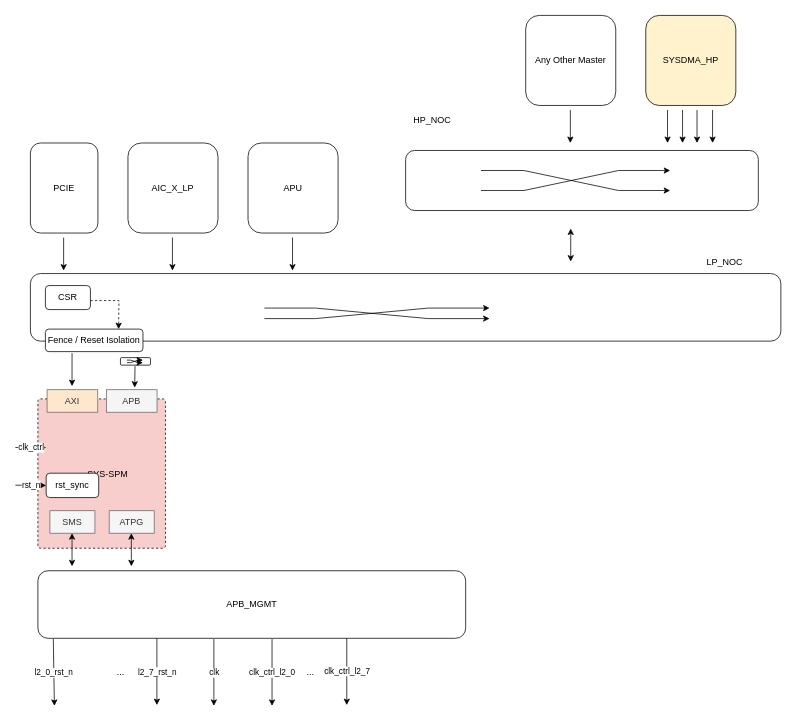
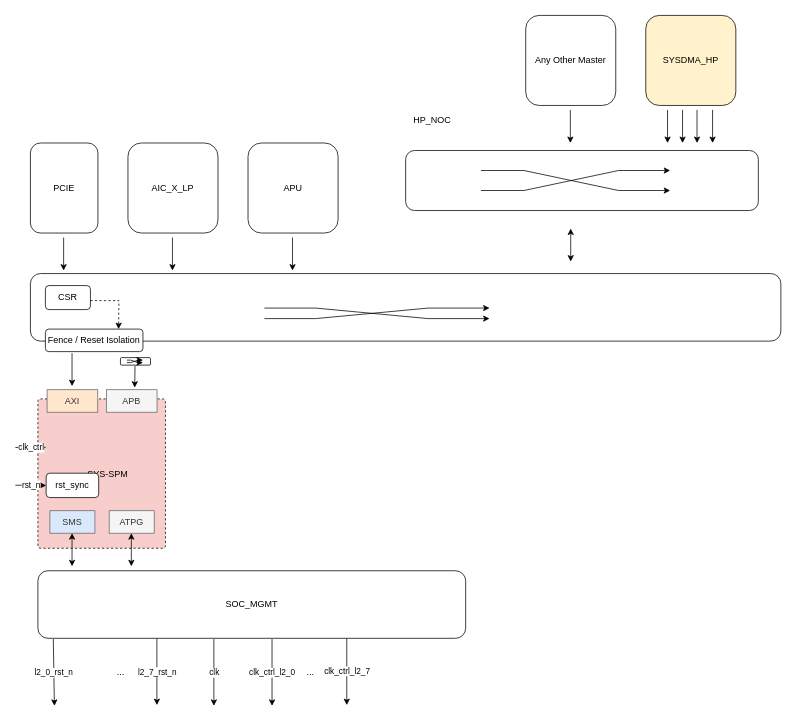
- <mxCell id="26" value="LP_NOC" style="text;html=1;align=center;verticalAlign=middle;resizable=0;points=[];autosize=1;strokeColor=none;fillColor=none;" vertex="1" parent="1"><mxGeometry x="930" y="334" width="70" height="30" as="geometry" /></mxCell>
- <mxCell id="42" value="SMS" style="rounded=0;whiteSpace=wrap;html=1;horizontal=0;fillColor=#f5f5f5;strokeColor=#666666;rotation=90;fontColor=#333333;container=0;" vertex="1" parent="37"><mxGeometry x="61" y="195" width="30" height="60" as="geometry" /></mxCell>
+ <mxCell id="42" value="SMS" style="rounded=0;whiteSpace=wrap;html=1;horizontal=0;fillColor=#dae8fc;strokeColor=#666666;rotation=90;fontColor=#333333;container=0;" vertex="1" parent="37"><mxGeometry x="61" y="195" width="30" height="60" as="geometry" /></mxCell>
- <mxCell id="27" value="APB_MGMT" style="rounded=1;whiteSpace=wrap;html=1;" vertex="1" parent="1"><mxGeometry x="50" y="760" width="570" height="90" as="geometry" /></mxCell>
+ <mxCell id="27" value="SOC_MGMT" style="rounded=1;whiteSpace=wrap;html=1;" vertex="1" parent="1"><mxGeometry x="50" y="760" width="570" height="90" as="geometry" /></mxCell>
